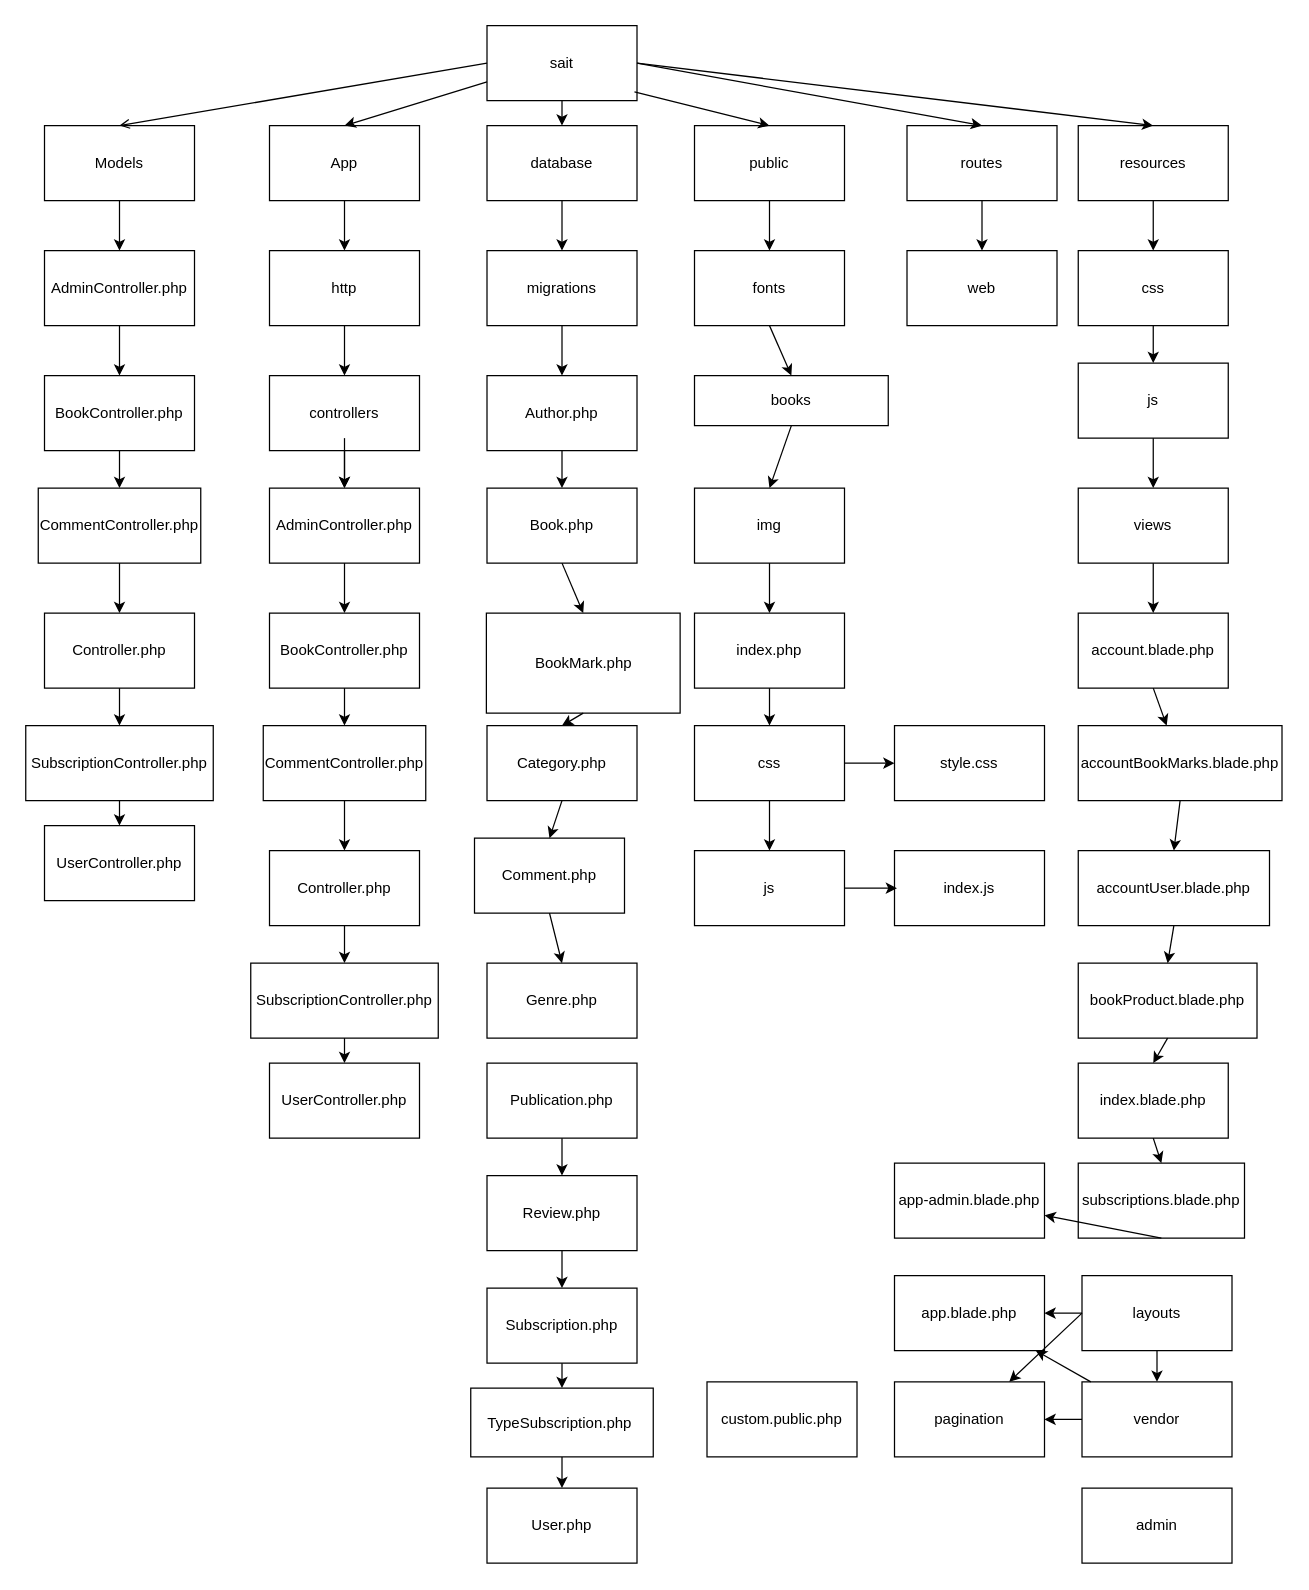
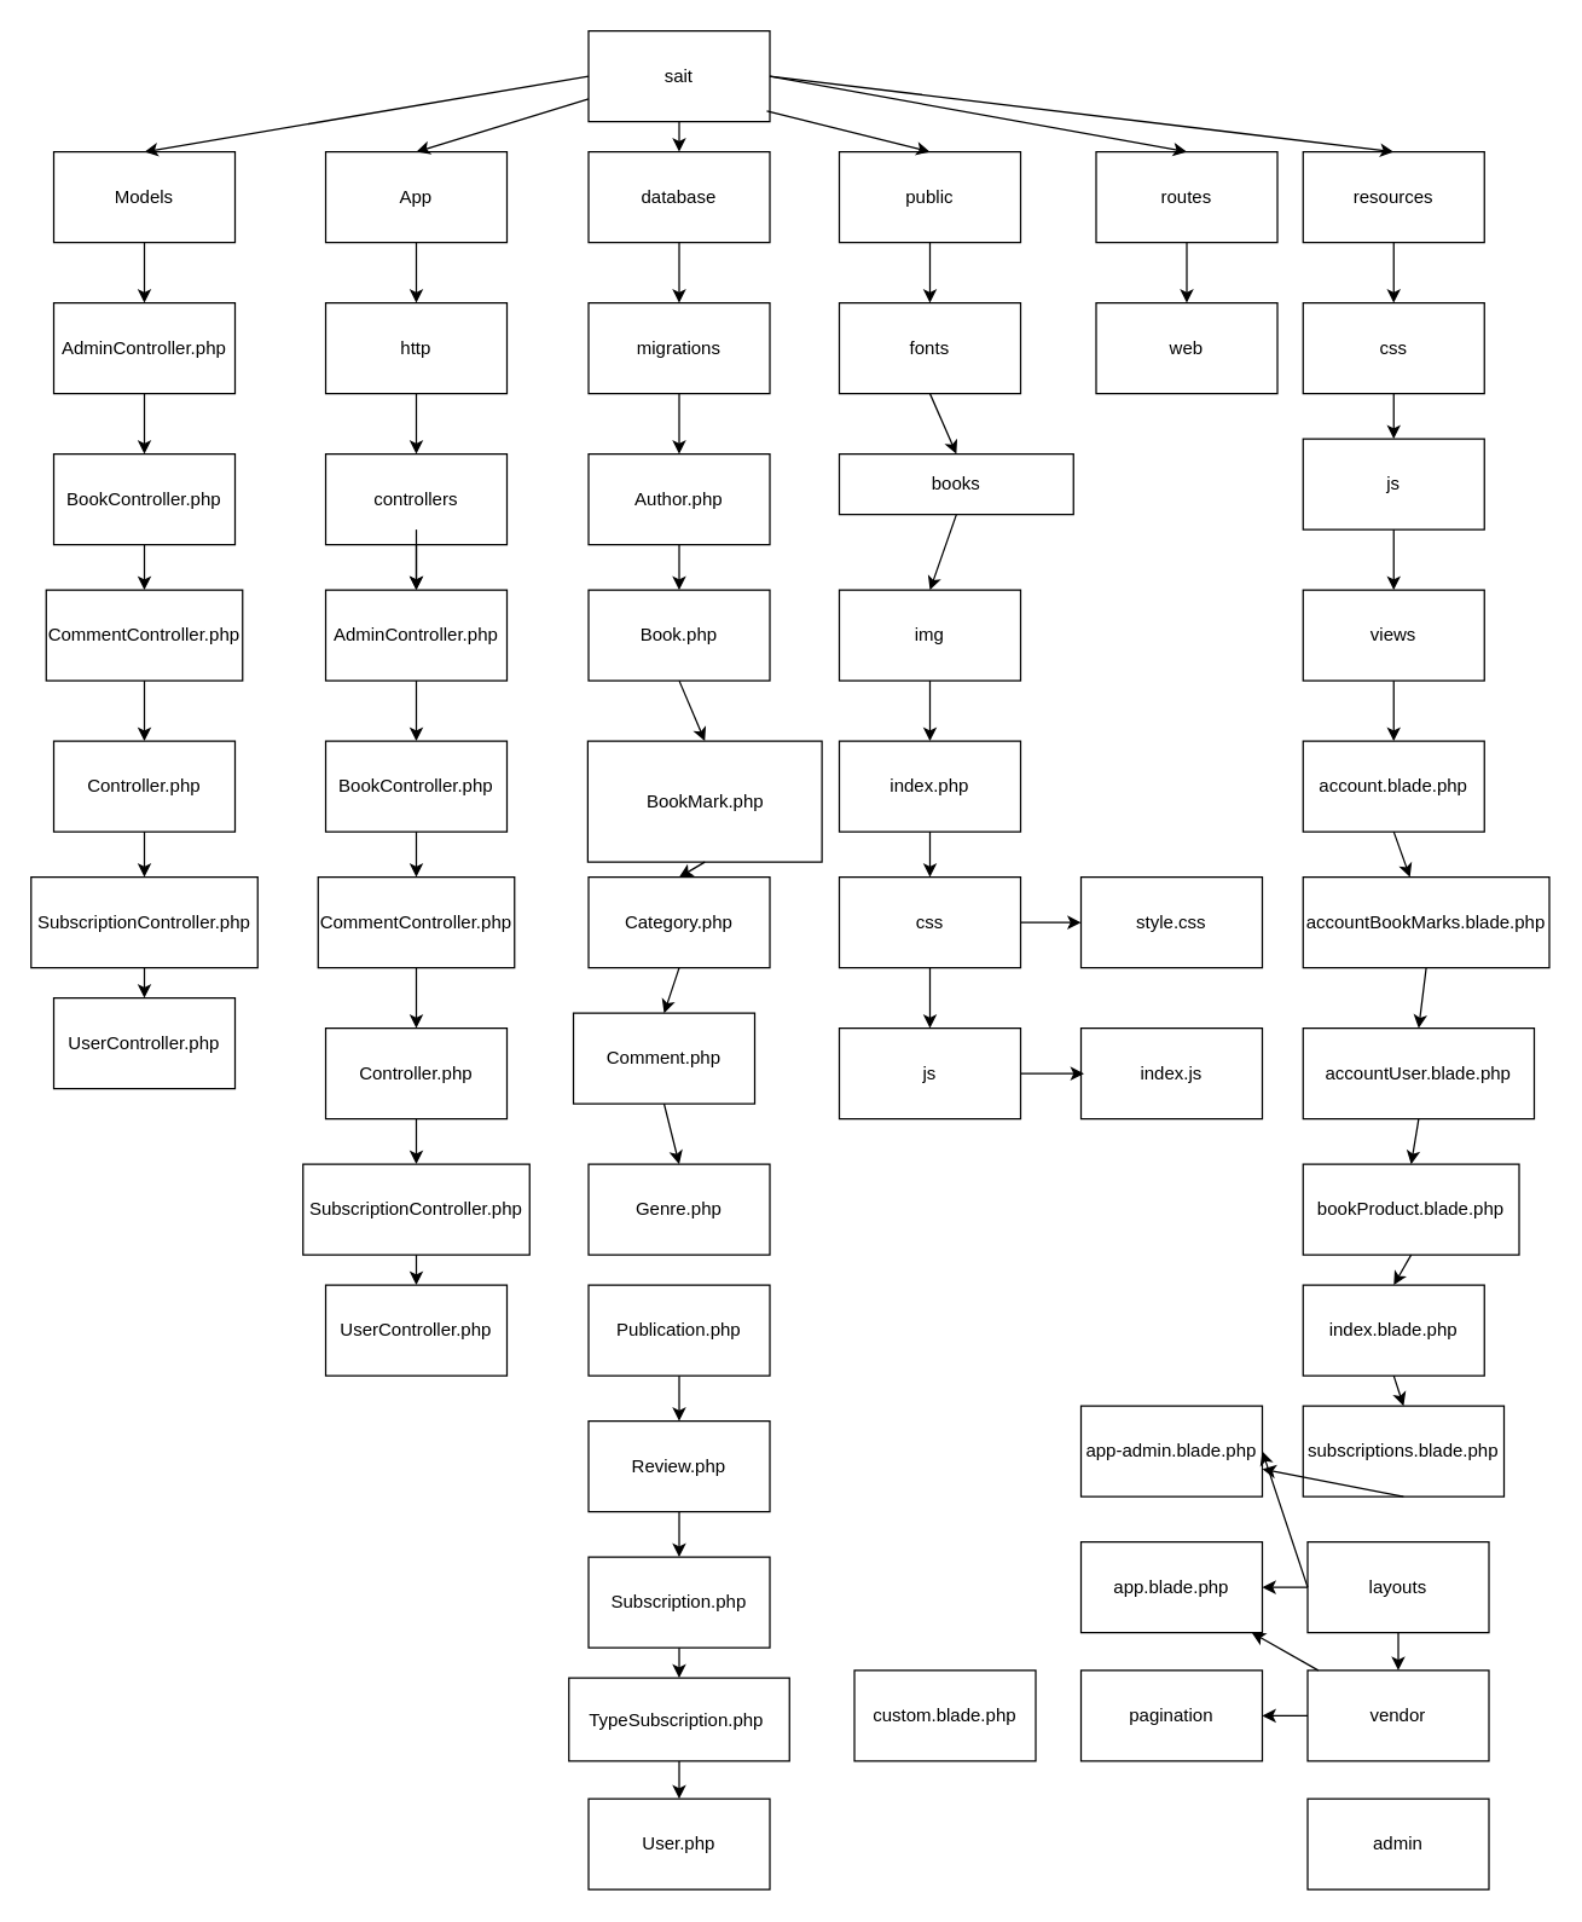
- <mxCell id="23" value="" style="endArrow=open;html=1;rounded=0;entryX=0.5;entryY=0;entryDx=0;entryDy=0;exitX=0;exitY=0.5;exitDx=0;exitDy=0;" edge="1" parent="1" source="6" target="8"><mxGeometry width="50" height="50" relative="1" as="geometry"><mxPoint x="425" y="300" as="sourcePoint" /><mxPoint x="475" y="250" as="targetPoint" /></mxGeometry></mxCell>
+ <mxCell id="23" value="" style="endArrow=classic;html=1;rounded=0;entryX=0.5;entryY=0;entryDx=0;entryDy=0;exitX=0;exitY=0.5;exitDx=0;exitDy=0;" edge="1" parent="1" source="6" target="8"><mxGeometry width="50" height="50" relative="1" as="geometry"><mxPoint x="425" y="300" as="sourcePoint" /><mxPoint x="475" y="250" as="targetPoint" /></mxGeometry></mxCell>
- <mxCell id="110" value="" style="endArrow=classic;html=1;rounded=0;exitX=0;exitY=0.5;exitDx=0;exitDy=0;" edge="1" parent="1" source="108" target="103"><mxGeometry width="50" height="50" relative="1" as="geometry"><mxPoint x="905" y="1070" as="sourcePoint" /><mxPoint x="955" y="1020" as="targetPoint" /></mxGeometry></mxCell>
+ <mxCell id="110" value="" style="endArrow=classic;html=1;rounded=0;exitX=0;exitY=0.5;exitDx=0;exitDy=0;entryX=1;entryY=0.5;entryDx=0;entryDy=0;" edge="1" parent="1" source="108" target="104"><mxGeometry width="50" height="50" relative="1" as="geometry"><mxPoint x="905" y="1070" as="sourcePoint" /><mxPoint x="955" y="1020" as="targetPoint" /></mxGeometry></mxCell>
- <mxCell id="112" value="custom.public.php" style="rounded=0;whiteSpace=wrap;html=1;" vertex="1" parent="1"><mxGeometry x="565" y="1105" width="120" height="60" as="geometry" /></mxCell>
+ <mxCell id="112" value="custom.blade.php" style="rounded=0;whiteSpace=wrap;html=1;" vertex="1" parent="1"><mxGeometry x="565" y="1105" width="120" height="60" as="geometry" /></mxCell>
